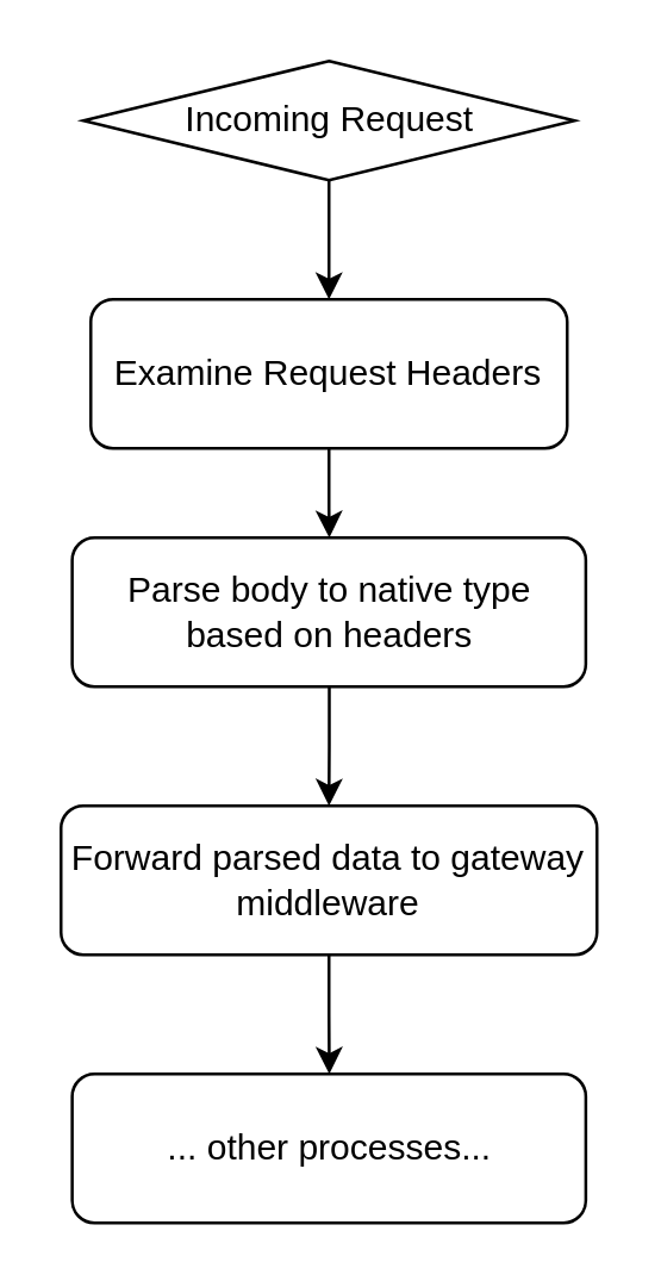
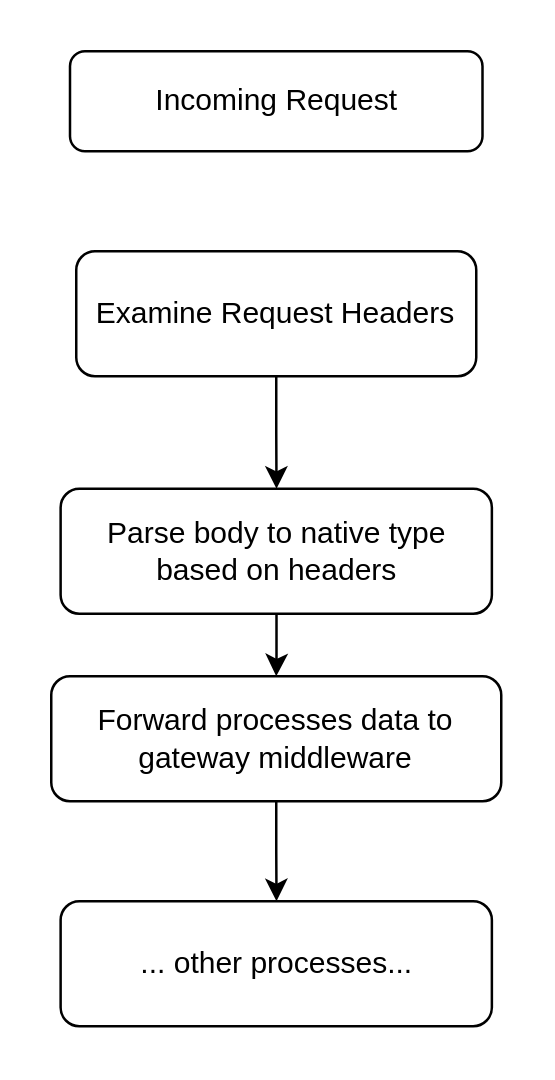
- <mxCell id="3" value="Incoming Request" style="rhombus;whiteSpace=wrap;html=1;fontSize=12;glass=0;strokeWidth=1;shadow=0;" parent="1" vertex="1"><mxGeometry x="27.5" y="20" width="165" height="40" as="geometry" /></mxCell>
+ <mxCell id="3" value="Incoming Request" style="rounded=1;whiteSpace=wrap;html=1;fontSize=12;glass=0;strokeWidth=1;shadow=0;" parent="1" vertex="1"><mxGeometry x="27.5" y="20" width="165" height="40" as="geometry" /></mxCell>
- <mxCell id="2" value="" style="edgeStyle=orthogonalEdgeStyle;rounded=0;orthogonalLoop=1;jettySize=auto;html=1;" parent="1" source="3" target="5" edge="1"><mxGeometry relative="1" as="geometry" /></mxCell>
- <mxCell id="7" value="Parse body to native type based on headers" style="whiteSpace=wrap;html=1;rounded=1;glass=0;strokeWidth=1;shadow=0;" parent="1" vertex="1"><mxGeometry x="23.75" y="180" width="172.5" height="50" as="geometry" /></mxCell>
+ <mxCell id="7" value="Parse body to native type based on headers" style="whiteSpace=wrap;html=1;rounded=1;glass=0;strokeWidth=1;shadow=0;" parent="1" vertex="1"><mxGeometry x="23.75" y="195" width="172.5" height="50" as="geometry" /></mxCell>
- <mxCell id="9" value="Forward parsed data to gateway middleware" style="whiteSpace=wrap;html=1;rounded=1;glass=0;strokeWidth=1;shadow=0;" parent="1" vertex="1"><mxGeometry x="20" y="270" width="180" height="50" as="geometry" /></mxCell>
+ <mxCell id="9" value="Forward processes data to gateway middleware" style="whiteSpace=wrap;html=1;rounded=1;glass=0;strokeWidth=1;shadow=0;" parent="1" vertex="1"><mxGeometry x="20" y="270" width="180" height="50" as="geometry" /></mxCell>
